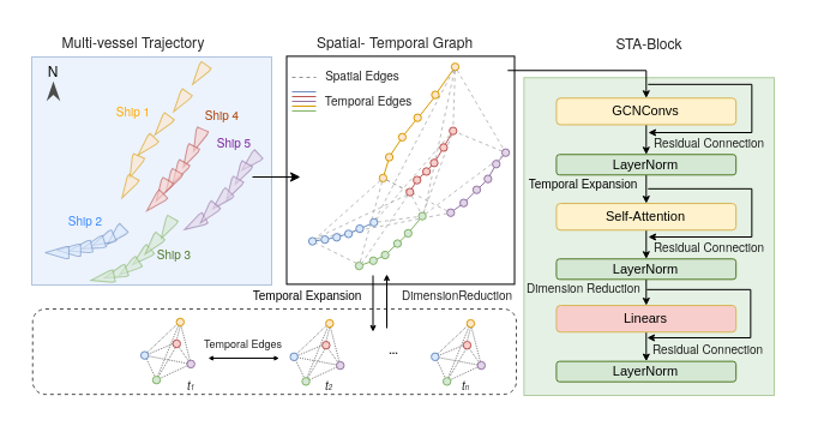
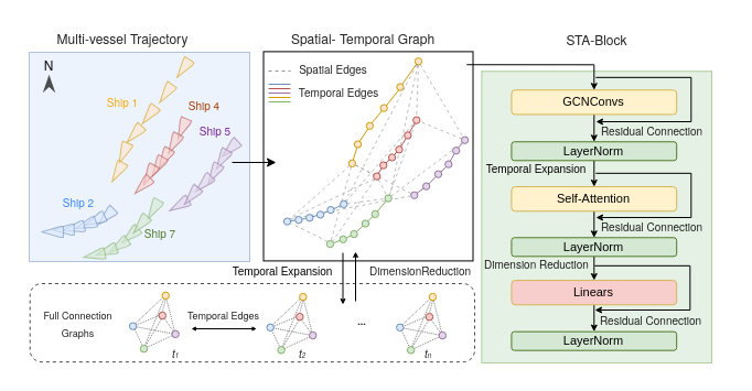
- <mxCell id="212" value="&lt;div style=&quot;text-align: left;&quot;&gt;&lt;span style=&quot;caret-color: rgba(0, 0, 0, 0.87); font-family: &amp;quot;Helvetica Neue&amp;quot;, &amp;quot;Segoe UI&amp;quot;, Helvetica, Arial, sans-serif; font-size: x-small; white-space: pre-wrap; color: light-dark(rgb(79, 122, 40), rgb(154, 81, 0));&quot;&gt;Ship 3&lt;/span&gt;&lt;br&gt;&lt;/div&gt;" style="rounded=1;whiteSpace=wrap;html=1;strokeColor=none;fillColor=none;" vertex="1" parent="1"><mxGeometry x="126.38" y="200.02" width="37.62" height="24" as="geometry" /></mxCell>
+ <mxCell id="212" value="&lt;div style=&quot;text-align: left;&quot;&gt;&lt;span style=&quot;caret-color: rgba(0, 0, 0, 0.87); font-family: &amp;quot;Helvetica Neue&amp;quot;, &amp;quot;Segoe UI&amp;quot;, Helvetica, Arial, sans-serif; font-size: x-small; white-space: pre-wrap; color: light-dark(rgb(79, 122, 40), rgb(154, 81, 0));&quot;&gt;Ship 7&lt;/span&gt;&lt;br&gt;&lt;/div&gt;" style="rounded=1;whiteSpace=wrap;html=1;strokeColor=none;fillColor=none;" vertex="1" parent="1"><mxGeometry x="126.38" y="200.02" width="37.62" height="24" as="geometry" /></mxCell>
+ <mxCell id="199" value="&lt;span style=&quot;white-space: pre-wrap; caret-color: rgba(0, 0, 0, 0.87); color: rgba(0, 0, 0, 0.87); font-family: &amp;quot;Helvetica Neue&amp;quot;, &amp;quot;Segoe UI&amp;quot;, Helvetica, Arial, sans-serif; text-align: left;&quot;&gt;&lt;font style=&quot;font-size: 9px;&quot;&gt;Full Connection Graphs&lt;/font&gt;&lt;/span&gt;" style="rounded=1;whiteSpace=wrap;html=1;strokeColor=none;fillColor=none;" vertex="1" parent="140"><mxGeometry x="6" y="21.111" width="88.952" height="28.952" as="geometry" /></mxCell>
